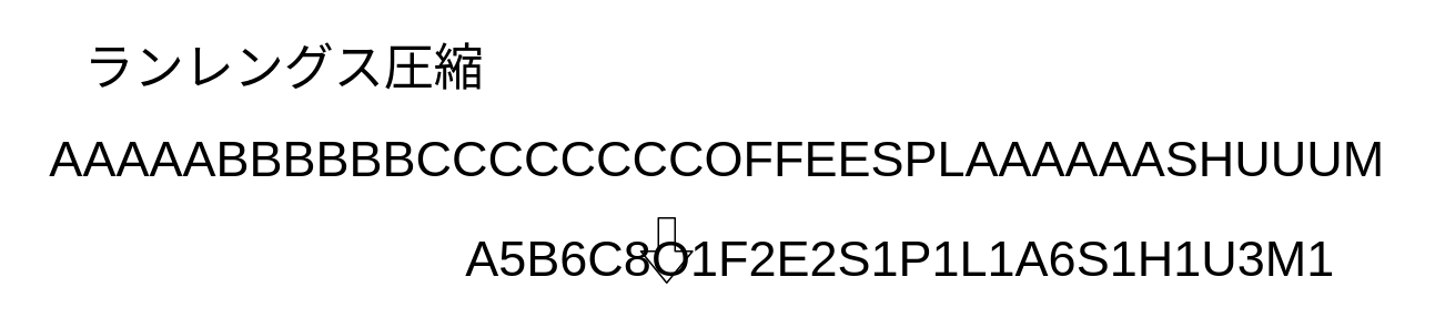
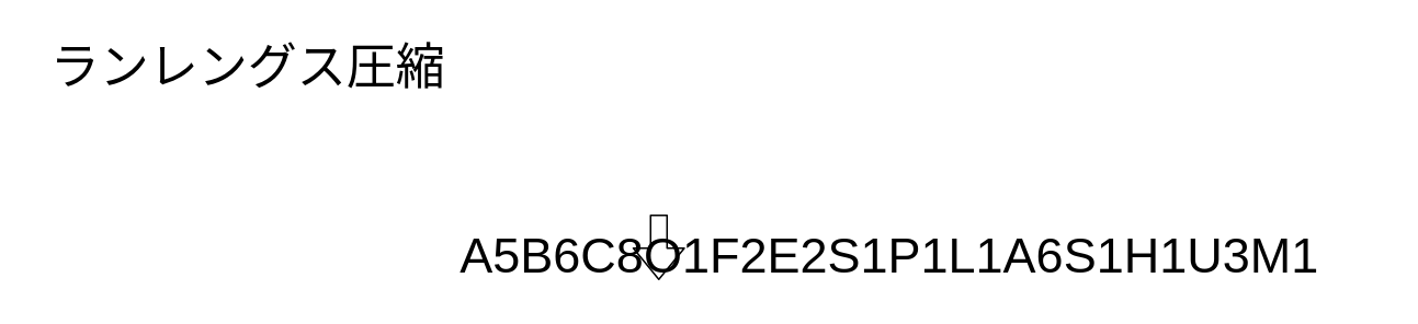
- <mxCell id="5" value="ランレングス圧縮" style="text;html=1;align=center;verticalAlign=middle;resizable=0;points=[];autosize=1;strokeColor=none;fillColor=none;fontSize=30;" vertex="1" parent="1"><mxGeometry x="40" y="20" width="260" height="40" as="geometry" /></mxCell>
+ <mxCell id="5" value="ランレングス圧縮" style="text;html=1;align=center;verticalAlign=middle;resizable=0;points=[];autosize=1;strokeColor=none;fillColor=none;fontSize=30;" vertex="1" parent="1"><mxGeometry x="20" y="20" width="260" height="40" as="geometry" /></mxCell>
- <mxCell id="2" value="&lt;font style=&quot;font-size: 30px&quot;&gt;AAAAABBBBBBCCCCCCCCOFFEESPLAAAAAASHUUUM&lt;/font&gt;" style="text;html=1;align=center;verticalAlign=middle;resizable=0;points=[];autosize=1;strokeColor=none;fillColor=none;" vertex="1" parent="1"><mxGeometry x="20" y="80" width="820" height="30" as="geometry" /></mxCell>
